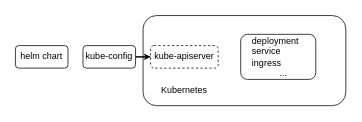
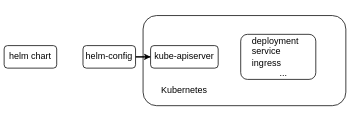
- <mxCell id="3" value="helm chart" style="rounded=1;whiteSpace=wrap;html=1;" parent="1" vertex="1"><mxGeometry x="20" y="60" width="70" height="30" as="geometry" /></mxCell>
+ <mxCell id="3" value="helm chart" style="rounded=1;whiteSpace=wrap;html=1;" parent="1" vertex="1"><mxGeometry x="5" y="60" width="70" height="30" as="geometry" /></mxCell>
- <mxCell id="5" value="kube-config" style="rounded=1;whiteSpace=wrap;html=1;" parent="1" vertex="1"><mxGeometry x="110" y="60" width="70" height="30" as="geometry" /></mxCell>
+ <mxCell id="5" value="helm-config" style="rounded=1;whiteSpace=wrap;html=1;" parent="1" vertex="1"><mxGeometry x="110" y="60" width="70" height="30" as="geometry" /></mxCell>
- <mxCell id="6" value="kube-apiserver" style="rounded=1;whiteSpace=wrap;html=1;dashed=1;" parent="1" vertex="1"><mxGeometry x="200" y="60" width="90" height="30" as="geometry" /></mxCell>
+ <mxCell id="6" value="kube-apiserver" style="rounded=1;whiteSpace=wrap;html=1;" parent="1" vertex="1"><mxGeometry x="200" y="60" width="90" height="30" as="geometry" /></mxCell>
